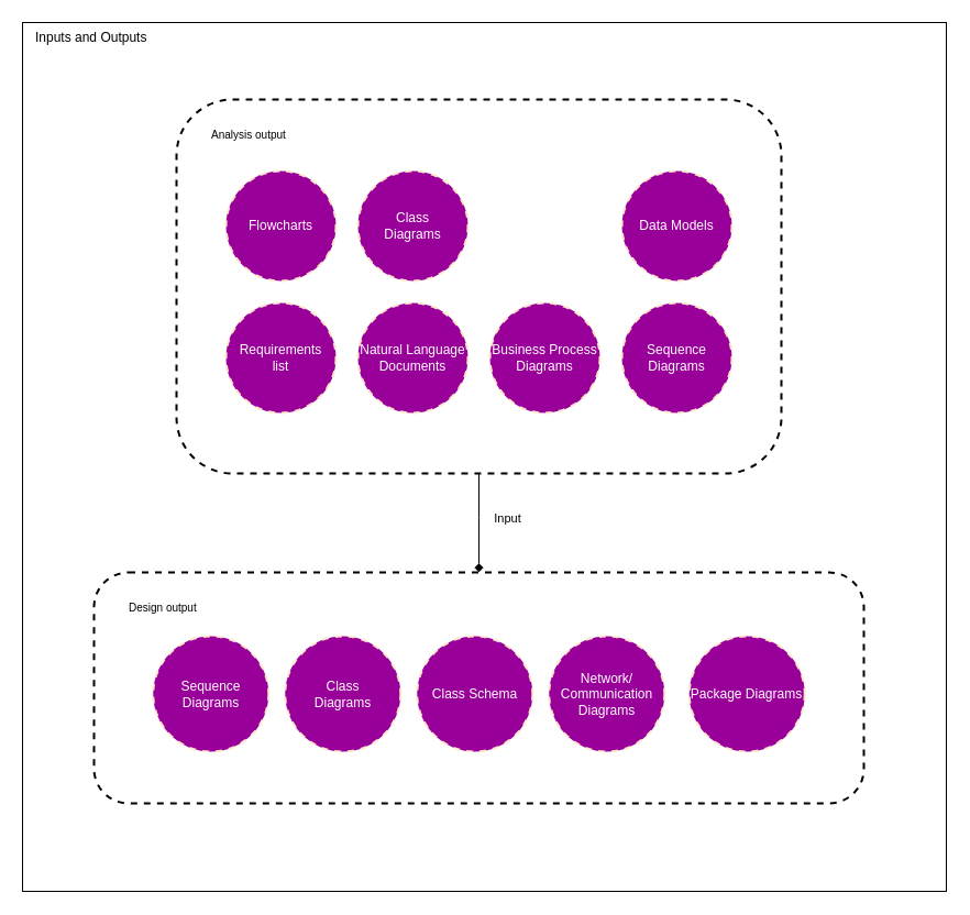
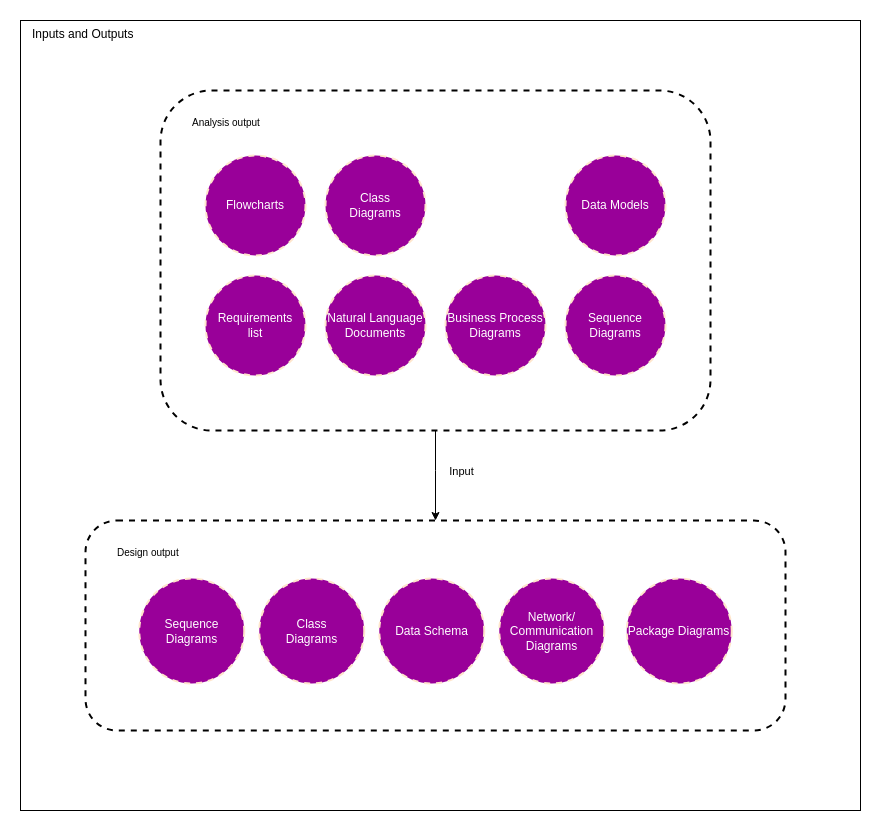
- <mxCell id="3" style="edgeStyle=orthogonalEdgeStyle;rounded=0;orthogonalLoop=1;jettySize=auto;html=1;endArrow=diamond;" edge="1" parent="1" source="5" target="13"><mxGeometry relative="1" as="geometry"><Array as="points"><mxPoint x="435" y="470" /><mxPoint x="435" y="470" /></Array></mxGeometry></mxCell>
+ <mxCell id="3" style="edgeStyle=orthogonalEdgeStyle;rounded=0;orthogonalLoop=1;jettySize=auto;html=1;" edge="1" parent="1" source="5" target="13"><mxGeometry relative="1" as="geometry"><Array as="points"><mxPoint x="435" y="470" /><mxPoint x="435" y="470" /></Array></mxGeometry></mxCell>
- <mxCell id="18" value="Class Schema" style="ellipse;whiteSpace=wrap;html=1;aspect=fixed;dashed=1;strokeColor=#FFE6CC;strokeWidth=2;fillColor=#990099;fontColor=#FFFFFF;" vertex="1" parent="1"><mxGeometry x="378.75" y="578" width="105" height="105" as="geometry" /></mxCell>
+ <mxCell id="18" value="Data Schema" style="ellipse;whiteSpace=wrap;html=1;aspect=fixed;dashed=1;strokeColor=#FFE6CC;strokeWidth=2;fillColor=#990099;fontColor=#FFFFFF;" vertex="1" parent="1"><mxGeometry x="378.75" y="578" width="105" height="105" as="geometry" /></mxCell>
